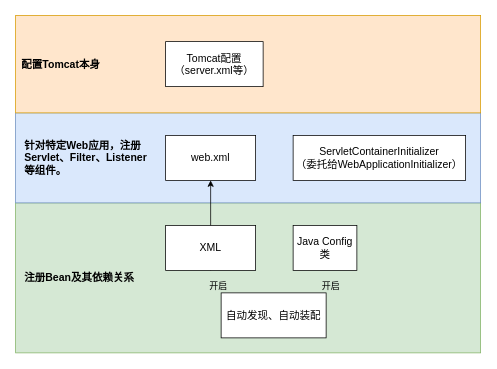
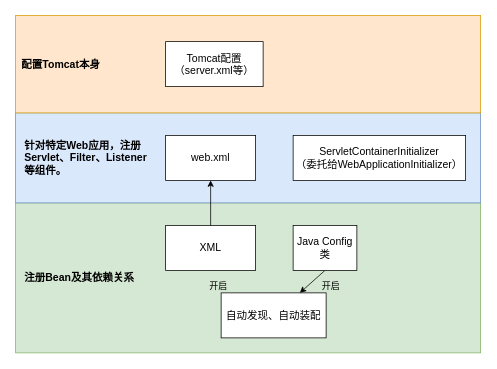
+ <mxCell id="9" style="edgeStyle=none;rounded=0;orthogonalLoop=1;jettySize=auto;html=1;exitX=0.5;exitY=1;exitDx=0;exitDy=0;entryX=0.75;entryY=0;entryDx=0;entryDy=0;fontSize=14;" edge="1" parent="1" source="10" target="11"><mxGeometry relative="1" as="geometry" /></mxCell>
